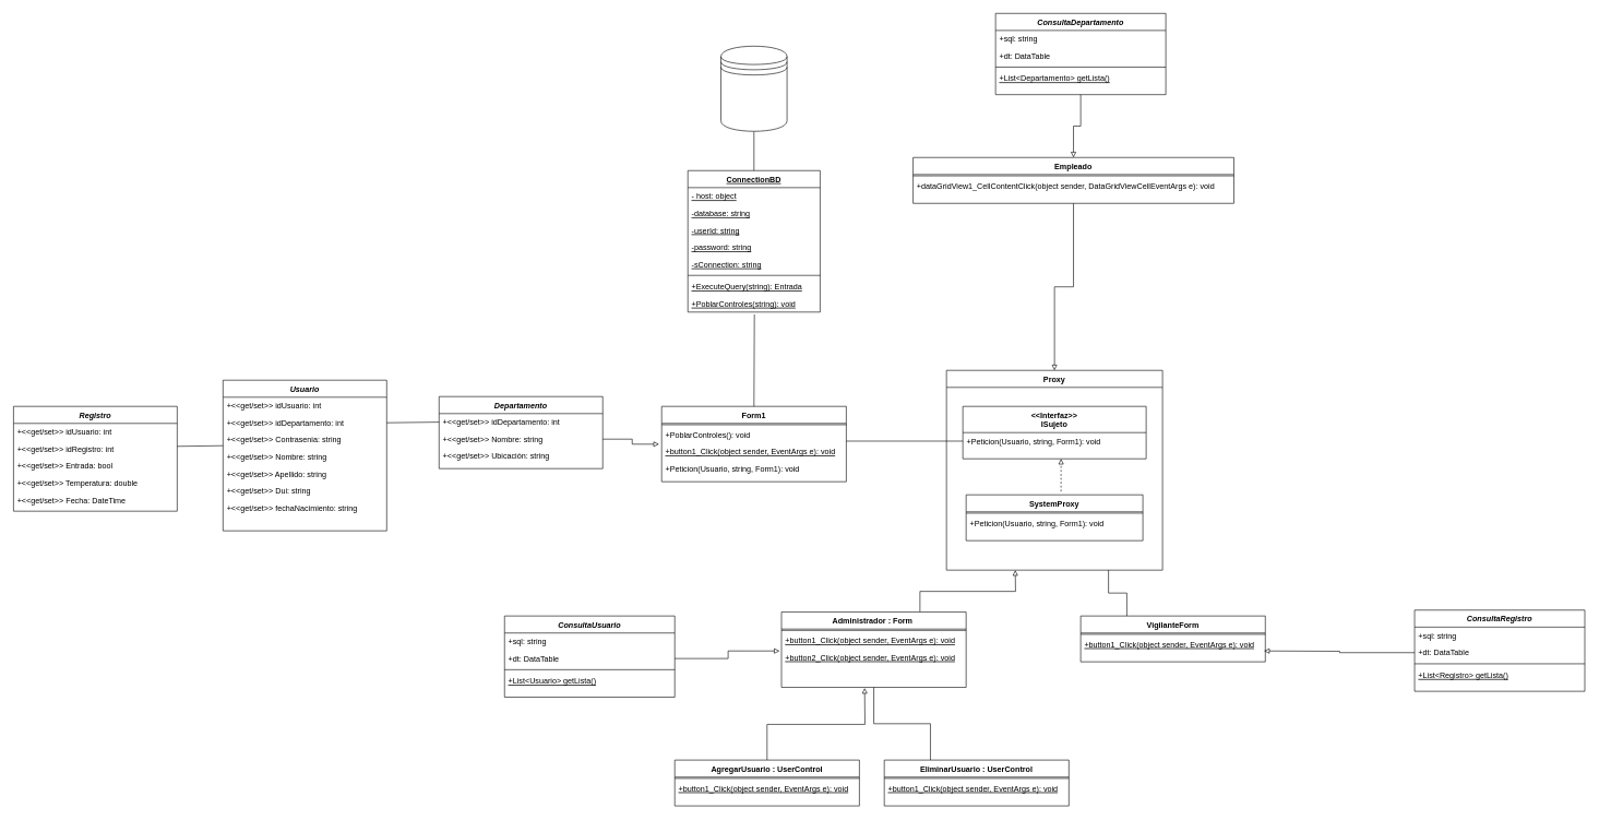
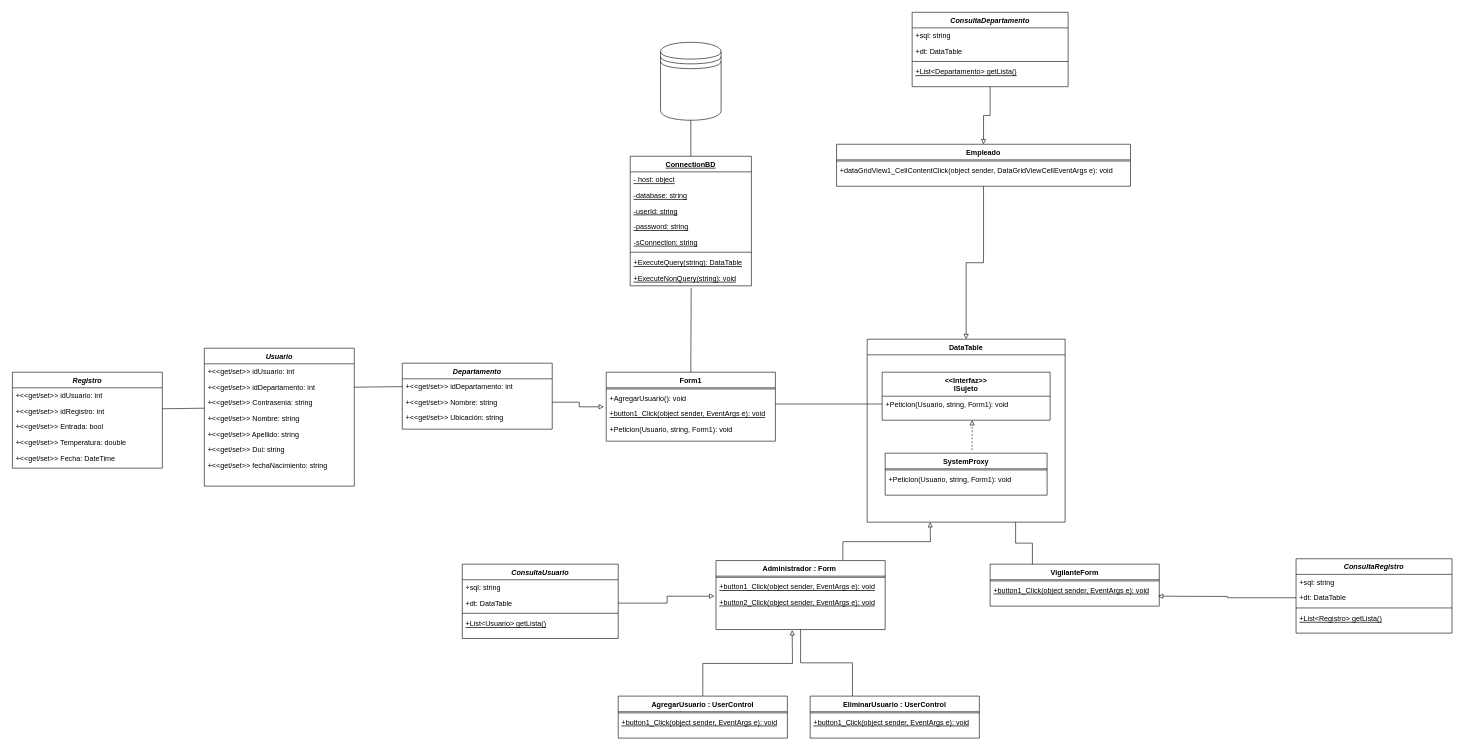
- <mxCell id="22" value="+ExecuteQuery(string): Entrada" style="text;align=left;verticalAlign=top;spacingLeft=4;spacingRight=4;overflow=hidden;rotatable=0;points=[[0,0.5],[1,0.5]];portConstraint=eastwest;fontStyle=4" parent="15" vertex="1"><mxGeometry y="164" width="202" height="26" as="geometry" /></mxCell>
+ <mxCell id="22" value="+ExecuteQuery(string): DataTable" style="text;align=left;verticalAlign=top;spacingLeft=4;spacingRight=4;overflow=hidden;rotatable=0;points=[[0,0.5],[1,0.5]];portConstraint=eastwest;fontStyle=4" parent="15" vertex="1"><mxGeometry y="164" width="202" height="26" as="geometry" /></mxCell>
- <mxCell id="23" value="+PoblarControles(string): void" style="text;align=left;verticalAlign=top;spacingLeft=4;spacingRight=4;overflow=hidden;rotatable=0;points=[[0,0.5],[1,0.5]];portConstraint=eastwest;fontStyle=4" parent="15" vertex="1"><mxGeometry y="190" width="202" height="26" as="geometry" /></mxCell>
+ <mxCell id="23" value="+ExecuteNonQuery(string): void" style="text;align=left;verticalAlign=top;spacingLeft=4;spacingRight=4;overflow=hidden;rotatable=0;points=[[0,0.5],[1,0.5]];portConstraint=eastwest;fontStyle=4" parent="15" vertex="1"><mxGeometry y="190" width="202" height="26" as="geometry" /></mxCell>
- <mxCell id="8" value="Proxy" style="swimlane;fontStyle=1;childLayout=stackLayout;horizontal=1;startSize=26;fillColor=none;horizontalStack=0;resizeParent=1;resizeParentMax=0;resizeLast=0;collapsible=1;marginBottom=0;" vertex="1" parent="1"><mxGeometry x="1445" y="565" width="330" height="305" as="geometry" /></mxCell>
+ <mxCell id="8" value="DataTable" style="swimlane;fontStyle=1;childLayout=stackLayout;horizontal=1;startSize=26;fillColor=none;horizontalStack=0;resizeParent=1;resizeParentMax=0;resizeLast=0;collapsible=1;marginBottom=0;" vertex="1" parent="1"><mxGeometry x="1445" y="565" width="330" height="305" as="geometry" /></mxCell>
- <mxCell id="12" value="+PoblarControles(): void" style="text;align=left;verticalAlign=top;spacingLeft=4;spacingRight=4;overflow=hidden;rotatable=0;points=[[0,0.5],[1,0.5]];portConstraint=eastwest;fontStyle=0" vertex="1" parent="10"><mxGeometry y="30" width="282" height="26" as="geometry" /></mxCell>
+ <mxCell id="12" value="+AgregarUsuario(): void" style="text;align=left;verticalAlign=top;spacingLeft=4;spacingRight=4;overflow=hidden;rotatable=0;points=[[0,0.5],[1,0.5]];portConstraint=eastwest;fontStyle=0" vertex="1" parent="10"><mxGeometry y="30" width="282" height="26" as="geometry" /></mxCell>
